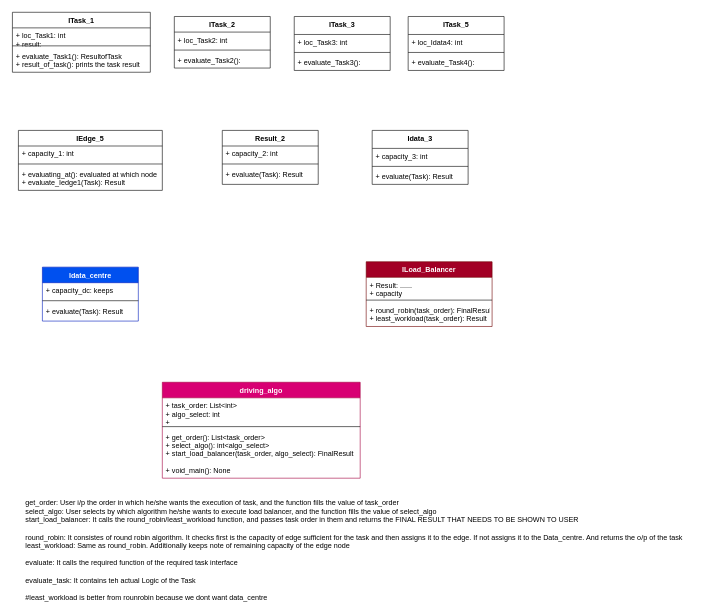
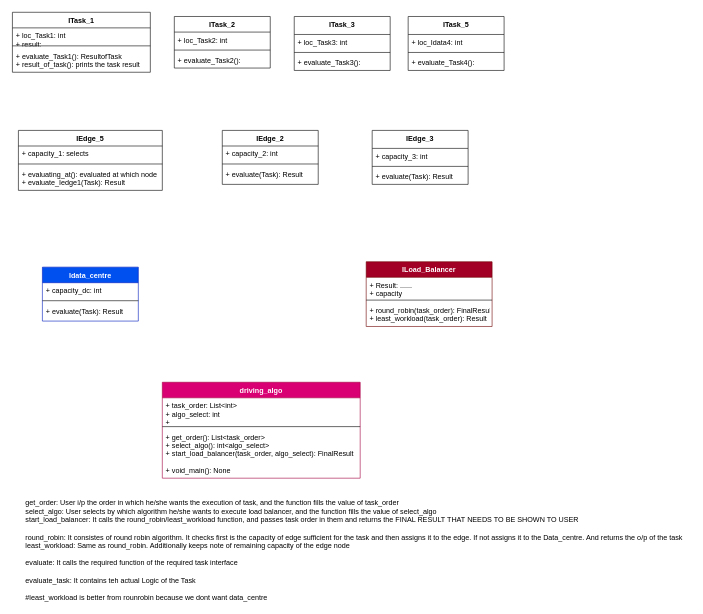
- <mxCell id="26" value="Result_2" style="swimlane;fontStyle=1;align=center;verticalAlign=top;childLayout=stackLayout;horizontal=1;startSize=26;horizontalStack=0;resizeParent=1;resizeParentMax=0;resizeLast=0;collapsible=1;marginBottom=0;" parent="1" vertex="1"><mxGeometry x="370" y="217" width="160" height="90" as="geometry" /></mxCell>
+ <mxCell id="26" value="IEdge_2" style="swimlane;fontStyle=1;align=center;verticalAlign=top;childLayout=stackLayout;horizontal=1;startSize=26;horizontalStack=0;resizeParent=1;resizeParentMax=0;resizeLast=0;collapsible=1;marginBottom=0;" parent="1" vertex="1"><mxGeometry x="370" y="217" width="160" height="90" as="geometry" /></mxCell>
- <mxCell id="30" value="Idata_3" style="swimlane;fontStyle=1;align=center;verticalAlign=top;childLayout=stackLayout;horizontal=1;startSize=30;horizontalStack=0;resizeParent=1;resizeParentMax=0;resizeLast=0;collapsible=1;marginBottom=0;" parent="1" vertex="1"><mxGeometry x="620" y="217" width="160" height="90" as="geometry" /></mxCell>
+ <mxCell id="30" value="IEdge_3" style="swimlane;fontStyle=1;align=center;verticalAlign=top;childLayout=stackLayout;horizontal=1;startSize=30;horizontalStack=0;resizeParent=1;resizeParentMax=0;resizeLast=0;collapsible=1;marginBottom=0;" parent="1" vertex="1"><mxGeometry x="620" y="217" width="160" height="90" as="geometry" /></mxCell>
- <mxCell id="23" value="+ capacity_1: int" style="text;strokeColor=none;fillColor=none;align=left;verticalAlign=top;spacingLeft=4;spacingRight=4;overflow=hidden;rotatable=0;points=[[0,0.5],[1,0.5]];portConstraint=eastwest;" parent="22" vertex="1"><mxGeometry y="26" width="240" height="26" as="geometry" /></mxCell>
+ <mxCell id="23" value="+ capacity_1: selects" style="text;strokeColor=none;fillColor=none;align=left;verticalAlign=top;spacingLeft=4;spacingRight=4;overflow=hidden;rotatable=0;points=[[0,0.5],[1,0.5]];portConstraint=eastwest;" parent="22" vertex="1"><mxGeometry y="26" width="240" height="26" as="geometry" /></mxCell>
- <mxCell id="35" value="+ capacity_dc: keeps" style="text;strokeColor=none;fillColor=none;align=left;verticalAlign=top;spacingLeft=4;spacingRight=4;overflow=hidden;rotatable=0;points=[[0,0.5],[1,0.5]];portConstraint=eastwest;" parent="34" vertex="1"><mxGeometry y="26" width="160" height="26" as="geometry" /></mxCell>
+ <mxCell id="35" value="+ capacity_dc: int" style="text;strokeColor=none;fillColor=none;align=left;verticalAlign=top;spacingLeft=4;spacingRight=4;overflow=hidden;rotatable=0;points=[[0,0.5],[1,0.5]];portConstraint=eastwest;" parent="34" vertex="1"><mxGeometry y="26" width="160" height="26" as="geometry" /></mxCell>
